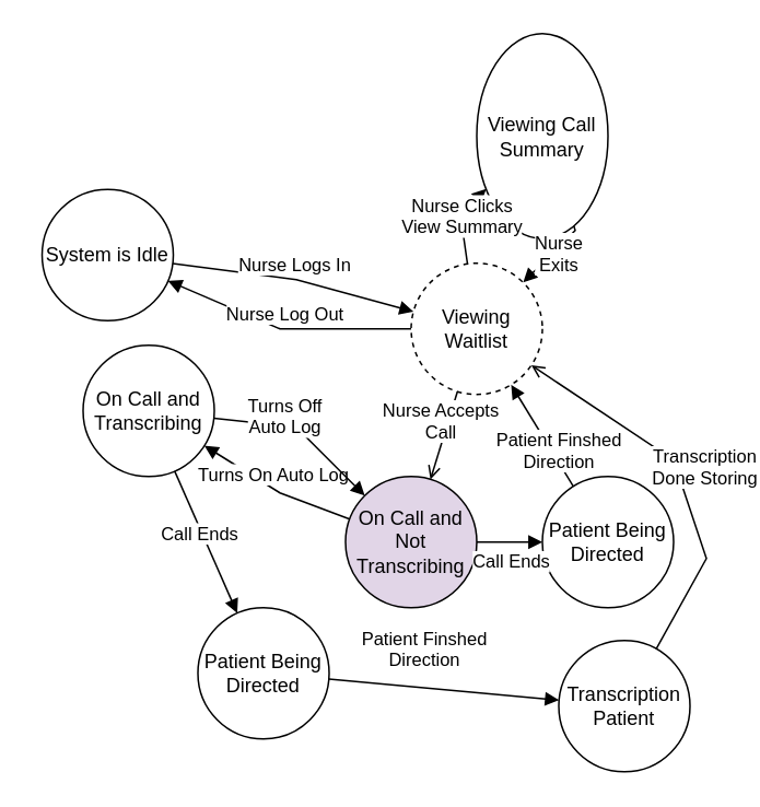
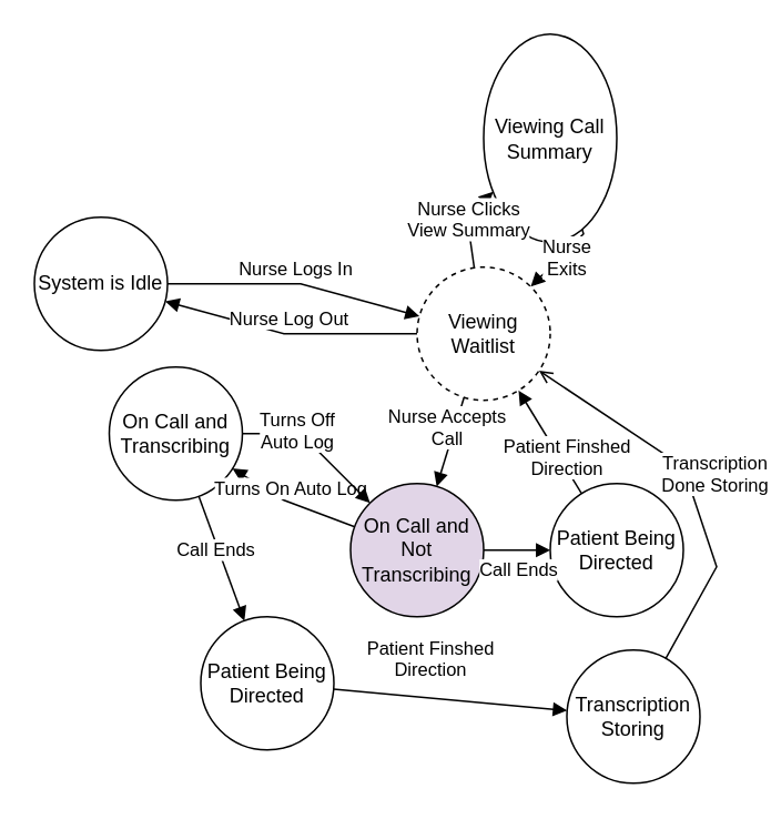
- <mxCell id="2" value="System is Idle" style="ellipse;whiteSpace=wrap;html=1;aspect=fixed;" vertex="1" parent="1"><mxGeometry x="25" y="115" width="80" height="80" as="geometry" /></mxCell>
+ <mxCell id="2" value="System is Idle" style="ellipse;whiteSpace=wrap;html=1;aspect=fixed;" vertex="1" parent="1"><mxGeometry x="20" y="130" width="80" height="80" as="geometry" /></mxCell>
- <mxCell id="8" value="On Call and Transcribing" style="ellipse;whiteSpace=wrap;html=1;aspect=fixed;" vertex="1" parent="1"><mxGeometry x="50" y="210" width="80" height="80" as="geometry" /></mxCell>
+ <mxCell id="8" value="On Call and Transcribing" style="ellipse;whiteSpace=wrap;html=1;aspect=fixed;" vertex="1" parent="1"><mxGeometry x="65" y="220" width="80" height="80" as="geometry" /></mxCell>
- <mxCell id="7" value="Nurse Accepts&lt;div&gt;Call&lt;/div&gt;" style="html=1;verticalAlign=bottom;endArrow=open;curved=0;rounded=0;" edge="1" parent="1" source="5" target="6"><mxGeometry x="0.25" width="80" relative="1" as="geometry"><mxPoint x="230" y="270" as="sourcePoint" /><mxPoint x="310" y="270" as="targetPoint" /><Array as="points" /><mxPoint as="offset" /></mxGeometry></mxCell>
+ <mxCell id="7" value="Nurse Accepts&lt;div&gt;Call&lt;/div&gt;" style="html=1;verticalAlign=bottom;endArrow=block;curved=0;rounded=0;" edge="1" parent="1" source="5" target="6"><mxGeometry x="0.25" width="80" relative="1" as="geometry"><mxPoint x="230" y="270" as="sourcePoint" /><mxPoint x="310" y="270" as="targetPoint" /><Array as="points" /><mxPoint as="offset" /></mxGeometry></mxCell>
- <mxCell id="14" value="Transcription Patient" style="ellipse;whiteSpace=wrap;html=1;aspect=fixed;" vertex="1" parent="1"><mxGeometry x="340" y="390" width="80" height="80" as="geometry" /></mxCell>
+ <mxCell id="14" value="Transcription Storing" style="ellipse;whiteSpace=wrap;html=1;aspect=fixed;" vertex="1" parent="1"><mxGeometry x="340" y="390" width="80" height="80" as="geometry" /></mxCell>
